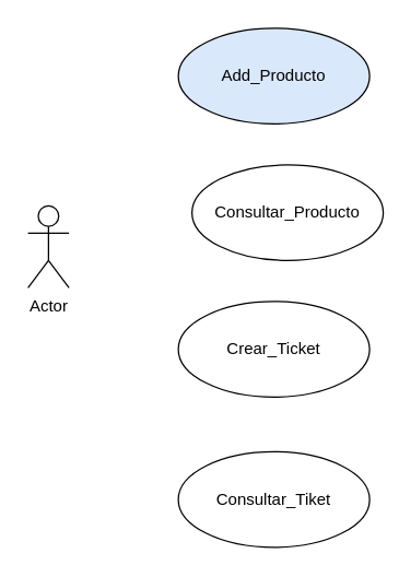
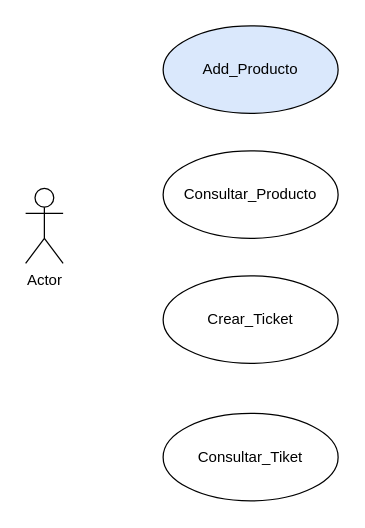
- <mxCell id="4" value="Consultar_Producto" style="ellipse;whiteSpace=wrap;html=1;" vertex="1" parent="1"><mxGeometry x="140" y="120" width="140" height="70" as="geometry" /></mxCell>
+ <mxCell id="4" value="Consultar_Producto" style="ellipse;whiteSpace=wrap;html=1;" vertex="1" parent="1"><mxGeometry x="130" y="120" width="140" height="70" as="geometry" /></mxCell>
